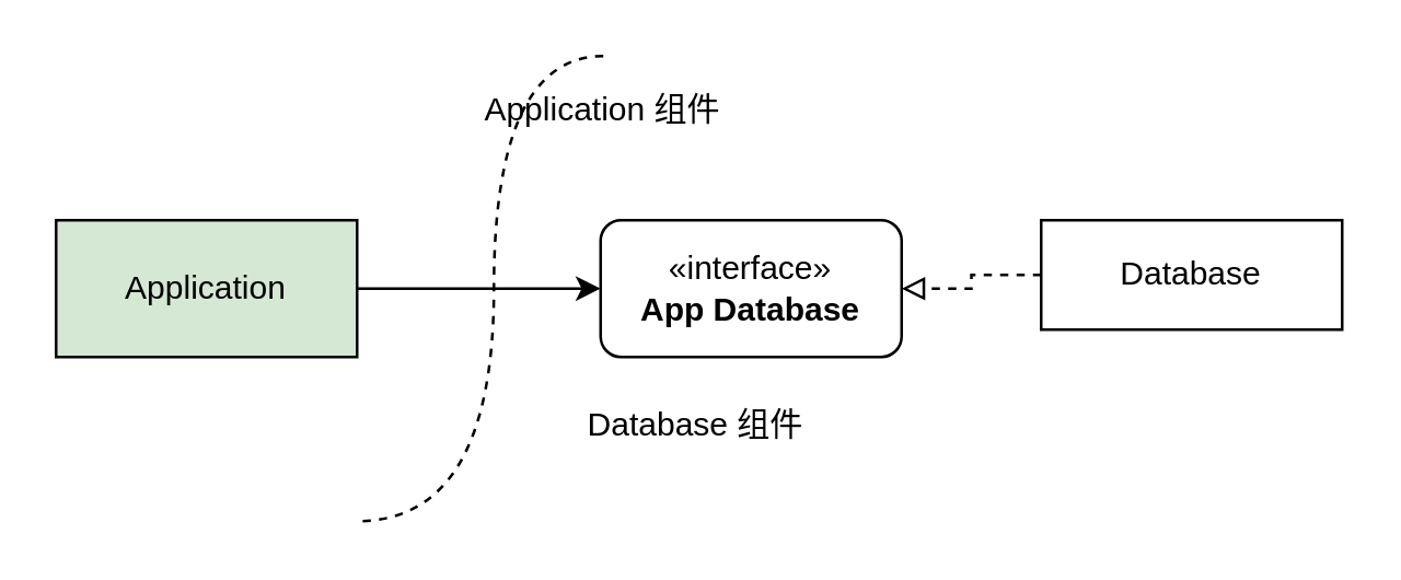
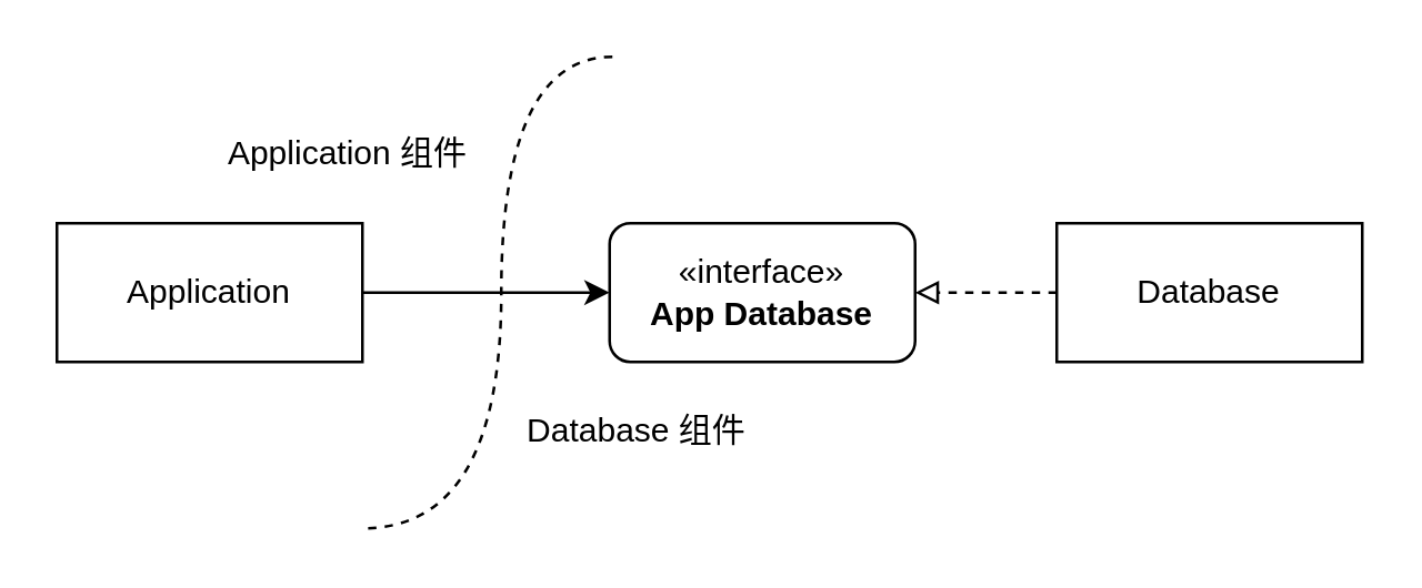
- <mxCell id="7" value="Application 组件" style="text;html=1;strokeColor=none;fillColor=none;align=center;verticalAlign=middle;whiteSpace=wrap;rounded=0;" vertex="1" parent="1"><mxGeometry x="175" y="25" width="90" height="30" as="geometry" /></mxCell>
+ <mxCell id="7" value="Application 组件" style="text;html=1;strokeColor=none;fillColor=none;align=center;verticalAlign=middle;whiteSpace=wrap;rounded=0;" vertex="1" parent="1"><mxGeometry x="80" y="40" width="90" height="30" as="geometry" /></mxCell>
- <mxCell id="5" value="Database" style="html=1;whiteSpace=wrap;" vertex="1" parent="1"><mxGeometry x="380" y="80" width="110" height="40" as="geometry" /></mxCell>
+ <mxCell id="5" value="Database" style="html=1;whiteSpace=wrap;" vertex="1" parent="1"><mxGeometry x="380" y="80" width="110" height="50" as="geometry" /></mxCell>
- <mxCell id="3" value="Application" style="html=1;whiteSpace=wrap;fillColor=#d5e8d4;" vertex="1" parent="1"><mxGeometry x="20" y="80" width="110" height="50" as="geometry" /></mxCell>
+ <mxCell id="3" value="Application" style="html=1;whiteSpace=wrap;" vertex="1" parent="1"><mxGeometry x="20" y="80" width="110" height="50" as="geometry" /></mxCell>
- <mxCell id="8" value="Database 组件" style="text;html=1;strokeColor=none;fillColor=none;align=center;verticalAlign=middle;whiteSpace=wrap;rounded=0;" vertex="1" parent="1"><mxGeometry x="209" y="140" width="90" height="30" as="geometry" /></mxCell>
+ <mxCell id="8" value="Database 组件" style="text;html=1;strokeColor=none;fillColor=none;align=center;verticalAlign=middle;whiteSpace=wrap;rounded=0;" vertex="1" parent="1"><mxGeometry x="184" y="140" width="90" height="30" as="geometry" /></mxCell>
